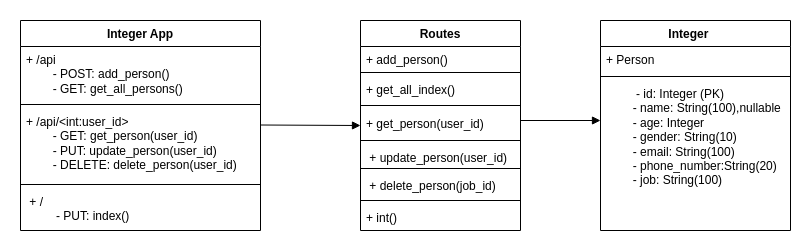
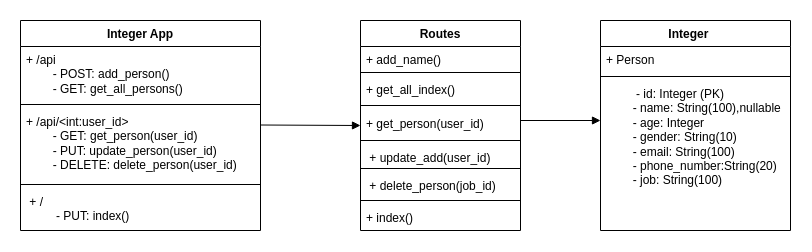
- <mxCell id="10" value="+ add_person()&amp;nbsp; &amp;nbsp;&amp;nbsp;" style="text;strokeColor=none;fillColor=none;align=left;verticalAlign=top;spacingLeft=4;spacingRight=4;overflow=hidden;rotatable=0;points=[[0,0.5],[1,0.5]];portConstraint=eastwest;whiteSpace=wrap;html=1;" vertex="1" parent="9"><mxGeometry y="26" width="160" height="22" as="geometry" /></mxCell>
+ <mxCell id="10" value="+ add_name()&amp;nbsp; &amp;nbsp;&amp;nbsp;" style="text;strokeColor=none;fillColor=none;align=left;verticalAlign=top;spacingLeft=4;spacingRight=4;overflow=hidden;rotatable=0;points=[[0,0.5],[1,0.5]];portConstraint=eastwest;whiteSpace=wrap;html=1;" vertex="1" parent="9"><mxGeometry y="26" width="160" height="22" as="geometry" /></mxCell>
- <mxCell id="16" value="&amp;nbsp;+ update_person(user_id)&amp;nbsp;&amp;nbsp;" style="text;strokeColor=none;fillColor=none;align=left;verticalAlign=top;spacingLeft=4;spacingRight=4;overflow=hidden;rotatable=0;points=[[0,0.5],[1,0.5]];portConstraint=eastwest;whiteSpace=wrap;html=1;" vertex="1" parent="9"><mxGeometry y="124" width="160" height="20" as="geometry" /></mxCell>
+ <mxCell id="16" value="&amp;nbsp;+ update_add(user_id)&amp;nbsp;&amp;nbsp;" style="text;strokeColor=none;fillColor=none;align=left;verticalAlign=top;spacingLeft=4;spacingRight=4;overflow=hidden;rotatable=0;points=[[0,0.5],[1,0.5]];portConstraint=eastwest;whiteSpace=wrap;html=1;" vertex="1" parent="9"><mxGeometry y="124" width="160" height="20" as="geometry" /></mxCell>
- <mxCell id="20" value="+ int()&amp;nbsp; &amp;nbsp; &amp;nbsp; &amp;nbsp; &amp;nbsp; &amp;nbsp; &amp;nbsp;&amp;nbsp;" style="text;strokeColor=none;fillColor=none;align=left;verticalAlign=top;spacingLeft=4;spacingRight=4;overflow=hidden;rotatable=0;points=[[0,0.5],[1,0.5]];portConstraint=eastwest;whiteSpace=wrap;html=1;" vertex="1" parent="9"><mxGeometry y="184" width="160" height="26" as="geometry" /></mxCell>
+ <mxCell id="20" value="+ index()&amp;nbsp; &amp;nbsp; &amp;nbsp; &amp;nbsp; &amp;nbsp; &amp;nbsp; &amp;nbsp;&amp;nbsp;" style="text;strokeColor=none;fillColor=none;align=left;verticalAlign=top;spacingLeft=4;spacingRight=4;overflow=hidden;rotatable=0;points=[[0,0.5],[1,0.5]];portConstraint=eastwest;whiteSpace=wrap;html=1;" vertex="1" parent="9"><mxGeometry y="184" width="160" height="26" as="geometry" /></mxCell>
